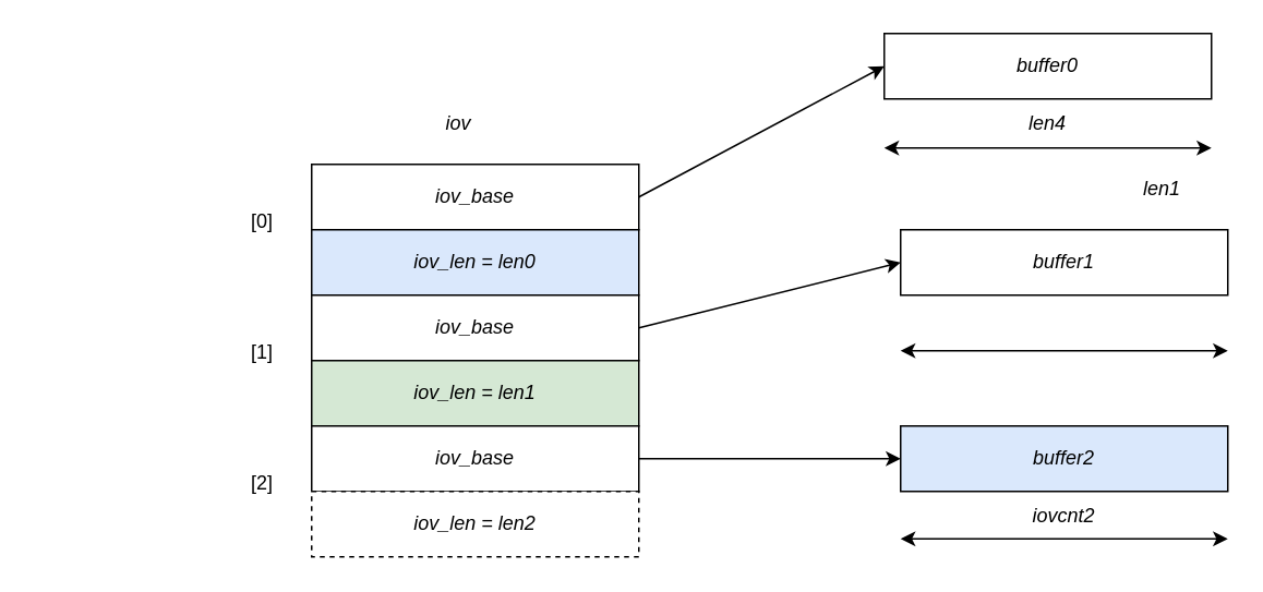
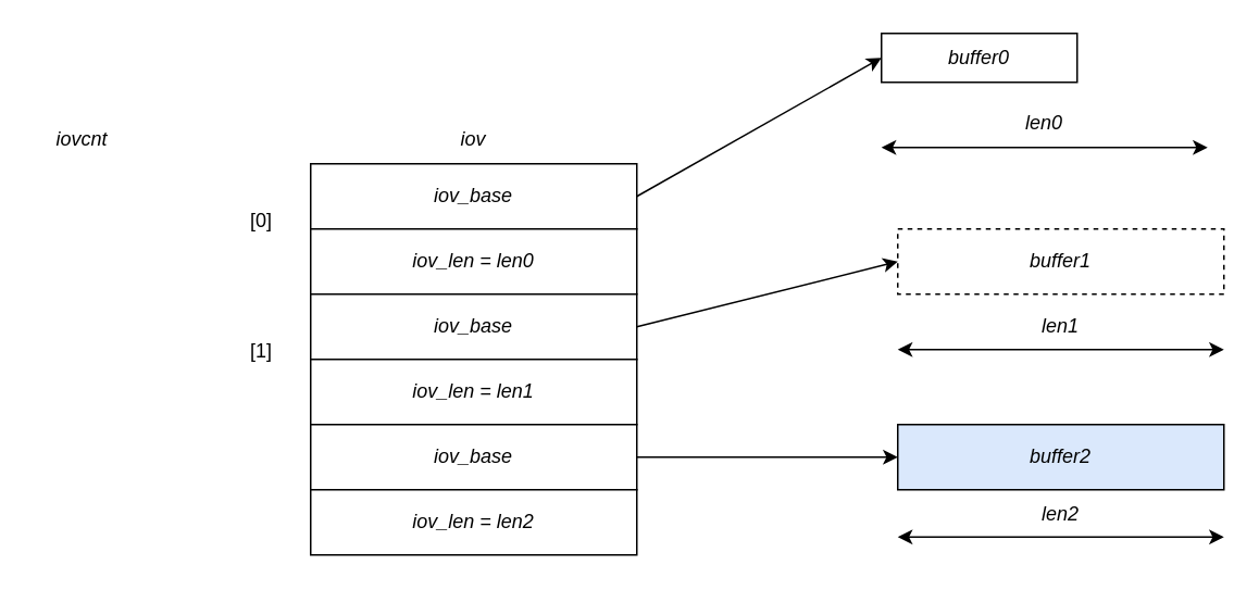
- <mxCell id="14" value="&lt;i&gt;buffer0&lt;/i&gt;" style="rounded=0;whiteSpace=wrap;html=1;" vertex="1" parent="1"><mxGeometry x="540" y="20" width="200" height="40" as="geometry" /></mxCell>
+ <mxCell id="14" value="&lt;i&gt;buffer0&lt;/i&gt;" style="rounded=0;whiteSpace=wrap;html=1;" vertex="1" parent="1"><mxGeometry x="540" y="20" width="120" height="30" as="geometry" /></mxCell>
- <mxCell id="4" value="&lt;i&gt;iov&lt;/i&gt;" style="text;html=1;align=center;verticalAlign=middle;whiteSpace=wrap;rounded=0;" vertex="1" parent="1"><mxGeometry x="250" y="60" width="60" height="30" as="geometry" /></mxCell>
+ <mxCell id="4" value="&lt;i&gt;iov&lt;/i&gt;" style="text;html=1;align=center;verticalAlign=middle;whiteSpace=wrap;rounded=0;" vertex="1" parent="1"><mxGeometry x="260" y="70" width="60" height="30" as="geometry" /></mxCell>
- <mxCell id="18" value="&lt;i&gt;len4&lt;/i&gt;" style="text;html=1;align=center;verticalAlign=middle;whiteSpace=wrap;rounded=0;" vertex="1" parent="1"><mxGeometry x="610" y="60" width="60" height="30" as="geometry" /></mxCell>
+ <mxCell id="18" value="&lt;i&gt;len0&lt;/i&gt;" style="text;html=1;align=center;verticalAlign=middle;whiteSpace=wrap;rounded=0;" vertex="1" parent="1"><mxGeometry x="610" y="60" width="60" height="30" as="geometry" /></mxCell>
+ <mxCell id="2" value="&lt;i&gt;iovcnt&lt;/i&gt;" style="text;html=1;align=center;verticalAlign=middle;whiteSpace=wrap;rounded=0;" vertex="1" parent="1"><mxGeometry x="20" y="70" width="60" height="30" as="geometry" /></mxCell>
- <mxCell id="19" value="&lt;i&gt;len1&lt;/i&gt;" style="text;html=1;align=center;verticalAlign=middle;whiteSpace=wrap;rounded=0;" vertex="1" parent="1"><mxGeometry x="680" y="100" width="60" height="30" as="geometry" /></mxCell>
+ <mxCell id="19" value="&lt;i&gt;len1&lt;/i&gt;" style="text;html=1;align=center;verticalAlign=middle;whiteSpace=wrap;rounded=0;" vertex="1" parent="1"><mxGeometry x="620" y="185" width="60" height="30" as="geometry" /></mxCell>
- <mxCell id="5" value="&lt;i&gt;iov_len = len0&lt;/i&gt;" style="rounded=0;whiteSpace=wrap;html=1;fillColor=#dae8fc;" vertex="1" parent="1"><mxGeometry x="190" y="140" width="200" height="40" as="geometry" /></mxCell>
+ <mxCell id="5" value="&lt;i&gt;iov_len = len0&lt;/i&gt;" style="rounded=0;whiteSpace=wrap;html=1;" vertex="1" parent="1"><mxGeometry x="190" y="140" width="200" height="40" as="geometry" /></mxCell>
- <mxCell id="15" value="&lt;i&gt;buffer1&lt;/i&gt;" style="rounded=0;whiteSpace=wrap;html=1;" vertex="1" parent="1"><mxGeometry x="550" y="140" width="200" height="40" as="geometry" /></mxCell>
+ <mxCell id="15" value="&lt;i&gt;buffer1&lt;/i&gt;" style="rounded=0;whiteSpace=wrap;html=1;dashed=1;" vertex="1" parent="1"><mxGeometry x="550" y="140" width="200" height="40" as="geometry" /></mxCell>
- <mxCell id="8" value="&lt;i&gt;iov_len = len1&lt;/i&gt;" style="rounded=0;whiteSpace=wrap;html=1;fillColor=#d5e8d4;" vertex="1" parent="1"><mxGeometry x="190" y="220" width="200" height="40" as="geometry" /></mxCell>
+ <mxCell id="8" value="&lt;i&gt;iov_len = len1&lt;/i&gt;" style="rounded=0;whiteSpace=wrap;html=1;" vertex="1" parent="1"><mxGeometry x="190" y="220" width="200" height="40" as="geometry" /></mxCell>
- <mxCell id="13" value="[2]" style="text;html=1;align=center;verticalAlign=middle;whiteSpace=wrap;rounded=0;" vertex="1" parent="1"><mxGeometry x="130" y="280" width="60" height="30" as="geometry" /></mxCell>
- <mxCell id="21" value="&lt;i&gt;iovcnt2&lt;/i&gt;" style="text;html=1;align=center;verticalAlign=middle;whiteSpace=wrap;rounded=0;" vertex="1" parent="1"><mxGeometry x="620" y="300" width="60" height="30" as="geometry" /></mxCell>
+ <mxCell id="21" value="&lt;i&gt;len2&lt;/i&gt;" style="text;html=1;align=center;verticalAlign=middle;whiteSpace=wrap;rounded=0;" vertex="1" parent="1"><mxGeometry x="620" y="300" width="60" height="30" as="geometry" /></mxCell>
- <mxCell id="12" value="&lt;i&gt;iov_len = len2&lt;/i&gt;" style="rounded=0;whiteSpace=wrap;html=1;dashed=1;" vertex="1" parent="1"><mxGeometry x="190" y="300" width="200" height="40" as="geometry" /></mxCell>
+ <mxCell id="12" value="&lt;i&gt;iov_len = len2&lt;/i&gt;" style="rounded=0;whiteSpace=wrap;html=1;" vertex="1" parent="1"><mxGeometry x="190" y="300" width="200" height="40" as="geometry" /></mxCell>
